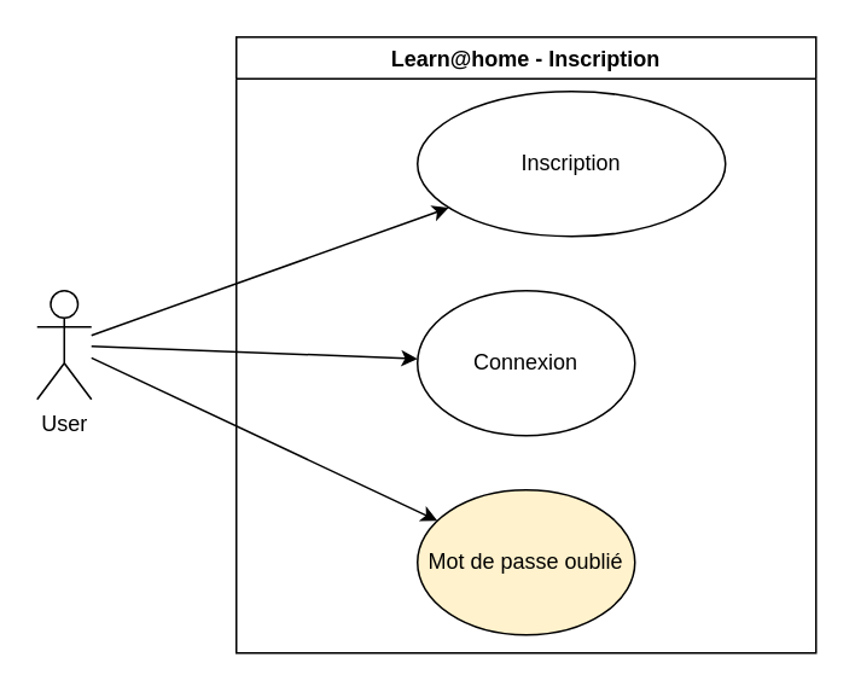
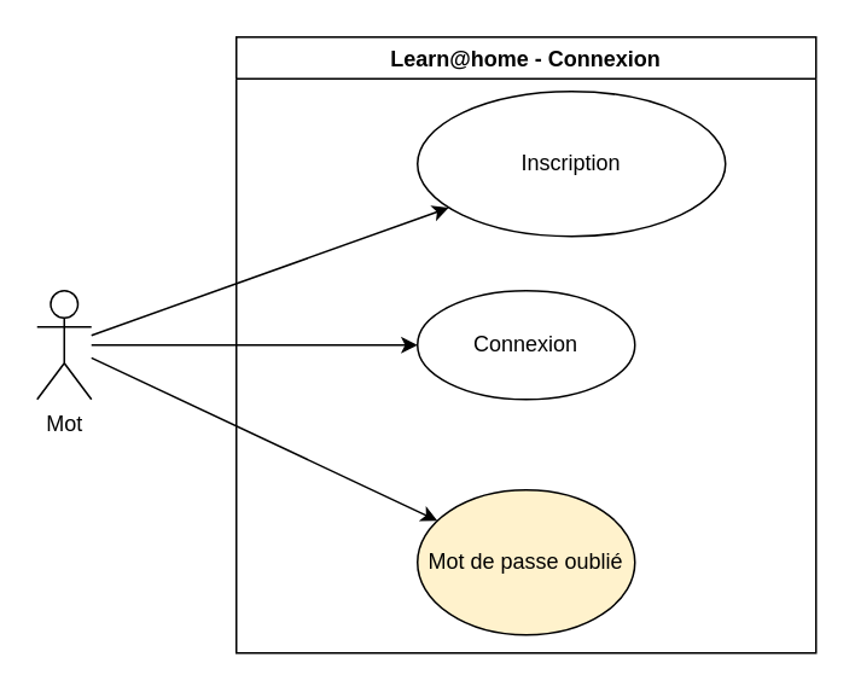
- <mxCell id="3" value="Learn@home - Inscription" style="swimlane;" vertex="1" parent="1"><mxGeometry x="130" y="20" width="320" height="340" as="geometry" /></mxCell>
+ <mxCell id="3" value="Learn@home - Connexion" style="swimlane;" vertex="1" parent="1"><mxGeometry x="130" y="20" width="320" height="340" as="geometry" /></mxCell>
- <mxCell id="5" value="Connexion" style="ellipse;whiteSpace=wrap;html=1;" vertex="1" parent="3"><mxGeometry x="100" y="140" width="120" height="80" as="geometry" /></mxCell>
+ <mxCell id="5" value="Connexion" style="ellipse;whiteSpace=wrap;html=1;" vertex="1" parent="3"><mxGeometry x="100" y="140" width="120" height="60" as="geometry" /></mxCell>
- <mxCell id="2" value="User" style="shape=umlActor;verticalLabelPosition=bottom;verticalAlign=top;html=1;" parent="1" vertex="1"><mxGeometry x="20" y="160" width="30" height="60" as="geometry" /></mxCell>
+ <mxCell id="2" value="Mot" style="shape=umlActor;verticalLabelPosition=bottom;verticalAlign=top;html=1;" parent="1" vertex="1"><mxGeometry x="20" y="160" width="30" height="60" as="geometry" /></mxCell>
